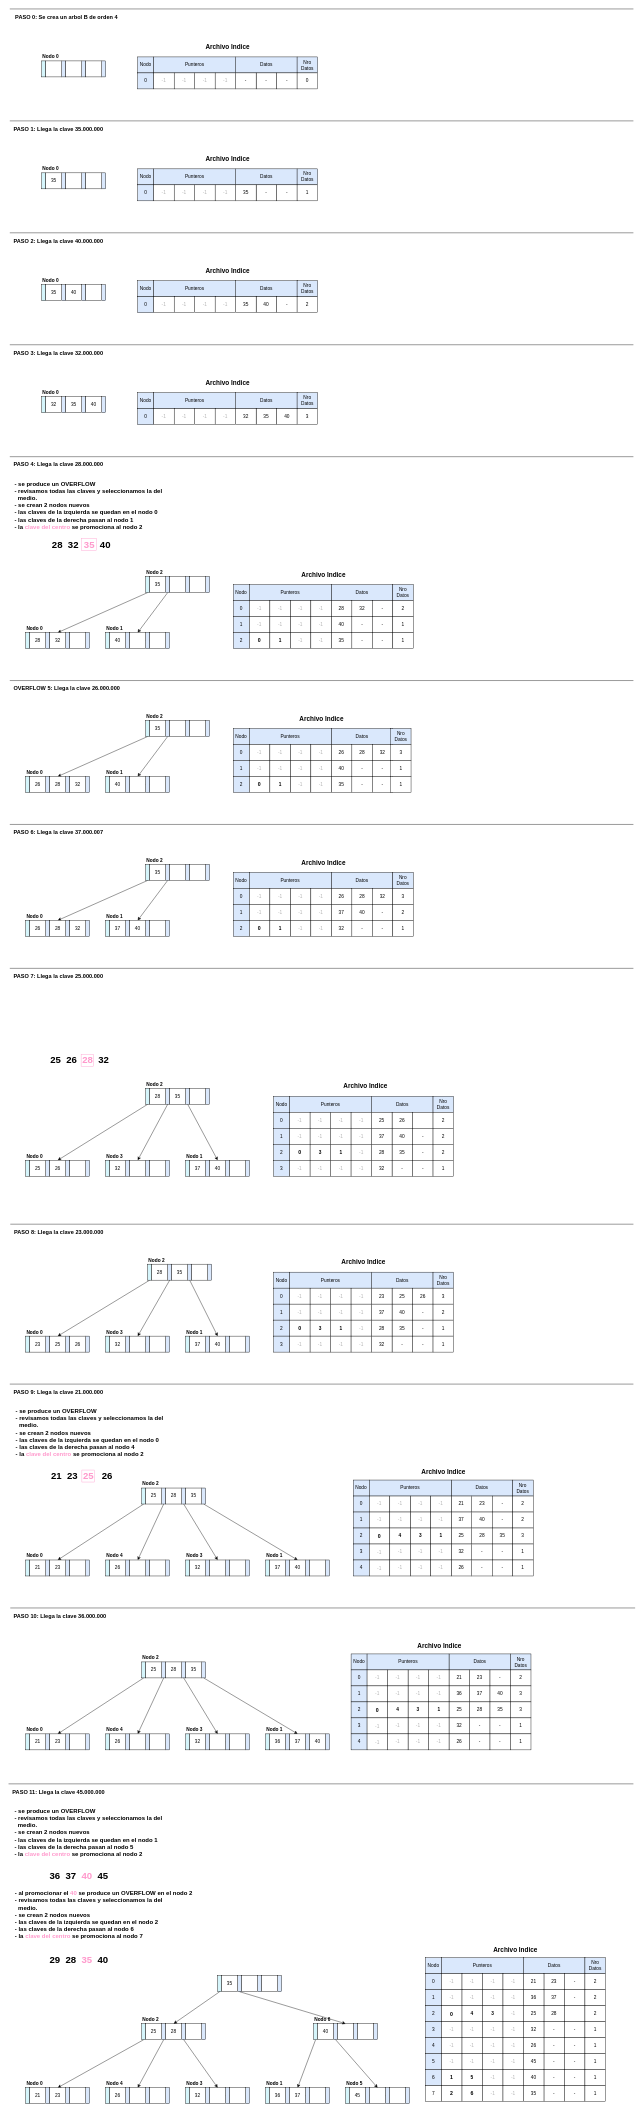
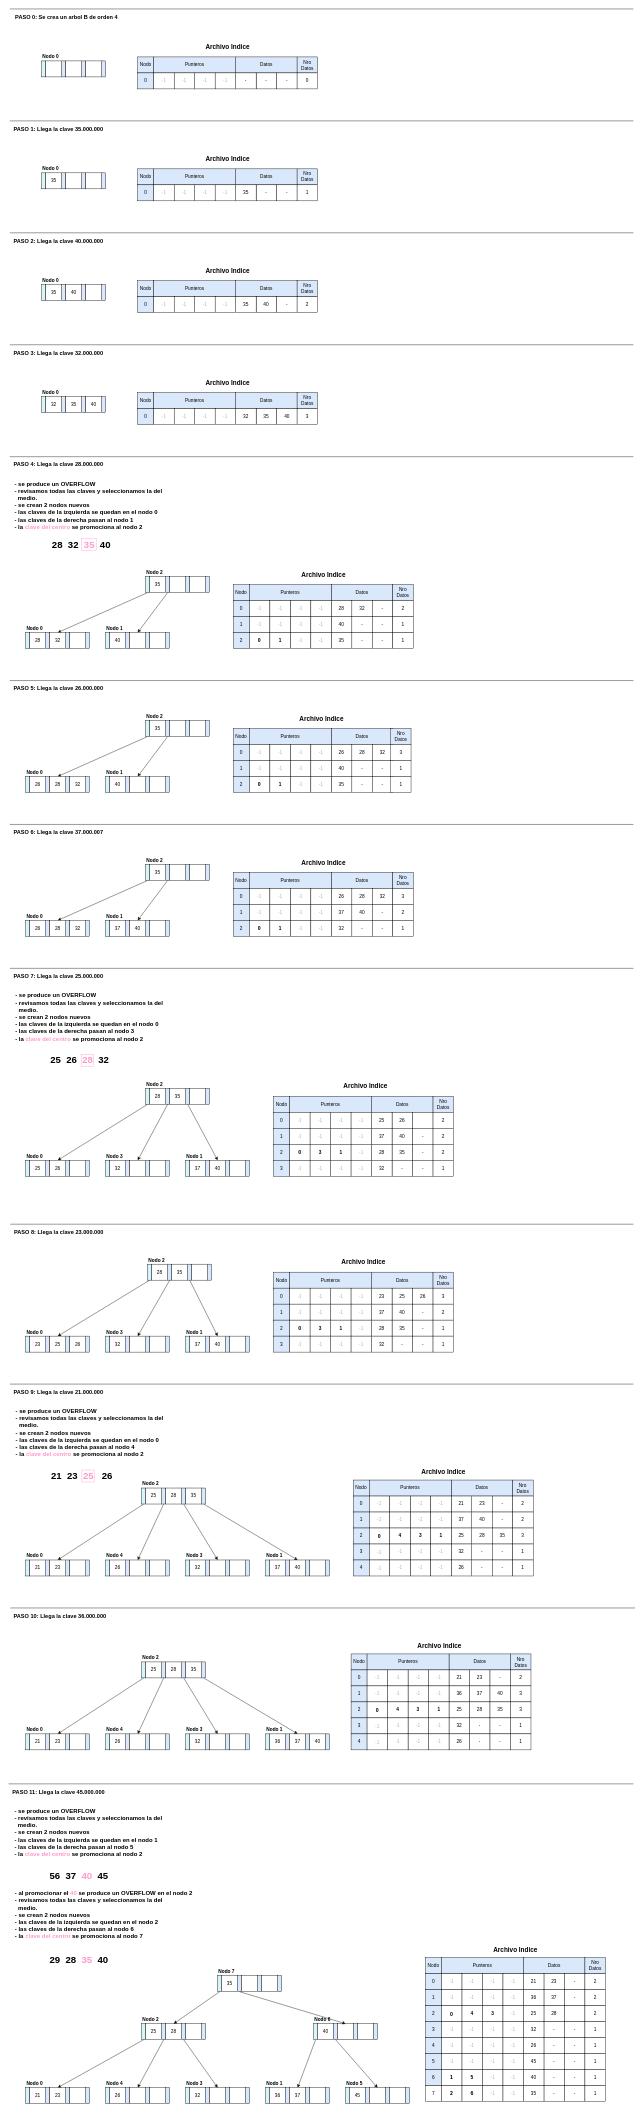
- <mxCell id="138" value="&lt;span style=&quot;font-size: 14px;&quot;&gt;&lt;b&gt;&amp;nbsp; OVERFLOW 5: Llega la clave 26.000.000&lt;/b&gt;&lt;/span&gt;" style="text;html=1;align=left;verticalAlign=middle;whiteSpace=wrap;rounded=0;" vertex="1" parent="1"><mxGeometry y="1700" width="320" height="40" as="geometry" x="24" /></mxCell>
+ <mxCell id="138" value="&lt;span style=&quot;font-size: 14px;&quot;&gt;&lt;b&gt;&amp;nbsp; PASO 5: Llega la clave 26.000.000&lt;/b&gt;&lt;/span&gt;" style="text;html=1;align=left;verticalAlign=middle;whiteSpace=wrap;rounded=0;" vertex="1" parent="1"><mxGeometry y="1700" width="320" height="40" as="geometry" x="24" /></mxCell>
+ <mxCell id="239" value="&lt;div&gt;&lt;b&gt;&lt;font style=&quot;font-size: 15px;&quot;&gt;&lt;br&gt;&lt;/font&gt;&lt;/b&gt;&lt;/div&gt;&lt;b&gt;&lt;font style=&quot;font-size: 15px;&quot;&gt;- se produce un OVERFLOW&lt;/font&gt;&lt;/b&gt;&lt;div&gt;&lt;b&gt;&lt;font style=&quot;font-size: 15px;&quot;&gt;- revisamos todas las claves y seleccionamos la del &lt;br&gt;&amp;nbsp; medio.&lt;/font&gt;&lt;/b&gt;&lt;/div&gt;&lt;div&gt;&lt;b&gt;&lt;font style=&quot;font-size: 15px;&quot;&gt;- se crean 2 nodos nuevos&lt;/font&gt;&lt;/b&gt;&lt;/div&gt;&lt;div&gt;&lt;b&gt;&lt;font style=&quot;font-size: 15px;&quot;&gt;- las claves de la izquierda se quedan en el nodo 0&lt;br&gt;- las claves de la derecha pasan al nodo 3&lt;/font&gt;&lt;/b&gt;&lt;/div&gt;&lt;div&gt;&lt;font style=&quot;font-size: 15px;&quot;&gt;&lt;b&gt;- la &lt;font color=&quot;#ff99cc&quot;&gt;clave del centro&lt;/font&gt; se promociona al nodo 2&lt;/b&gt;&lt;/font&gt;&lt;/div&gt;&lt;div&gt;&lt;br&gt;&lt;/div&gt;" style="text;html=1;align=left;verticalAlign=middle;whiteSpace=wrap;rounded=0;" vertex="1" parent="1"><mxGeometry x="35.56" y="2460" width="373.12" height="160" as="geometry" /></mxCell>
- <mxCell id="787" value="&lt;div style=&quot;text-align: left;&quot;&gt;&lt;span style=&quot;background-color: initial; font-size: 24px;&quot;&gt;&lt;b&gt;36&amp;nbsp; 37&amp;nbsp; &lt;font color=&quot;#ff99cc&quot;&gt;40&lt;/font&gt;&amp;nbsp; 45&lt;/b&gt;&lt;/span&gt;&lt;/div&gt;" style="text;html=1;align=center;verticalAlign=middle;whiteSpace=wrap;rounded=0;" vertex="1" parent="1"><mxGeometry x="102.44" y="4670" width="190" height="40" as="geometry" /></mxCell>
+ <mxCell id="787" value="&lt;div style=&quot;text-align: left;&quot;&gt;&lt;span style=&quot;background-color: initial; font-size: 24px;&quot;&gt;&lt;b&gt;56&amp;nbsp; 37&amp;nbsp; &lt;font color=&quot;#ff99cc&quot;&gt;40&lt;/font&gt;&amp;nbsp; 45&lt;/b&gt;&lt;/span&gt;&lt;/div&gt;" style="text;html=1;align=center;verticalAlign=middle;whiteSpace=wrap;rounded=0;" vertex="1" parent="1"><mxGeometry x="102.44" y="4670" width="190" height="40" as="geometry" /></mxCell>
+ <mxCell id="816" value="&lt;b&gt;Nodo 7&lt;/b&gt;" style="text;html=1;align=left;verticalAlign=middle;whiteSpace=wrap;rounded=0;" vertex="1" parent="808"><mxGeometry width="60" height="20" as="geometry" /></mxCell>
